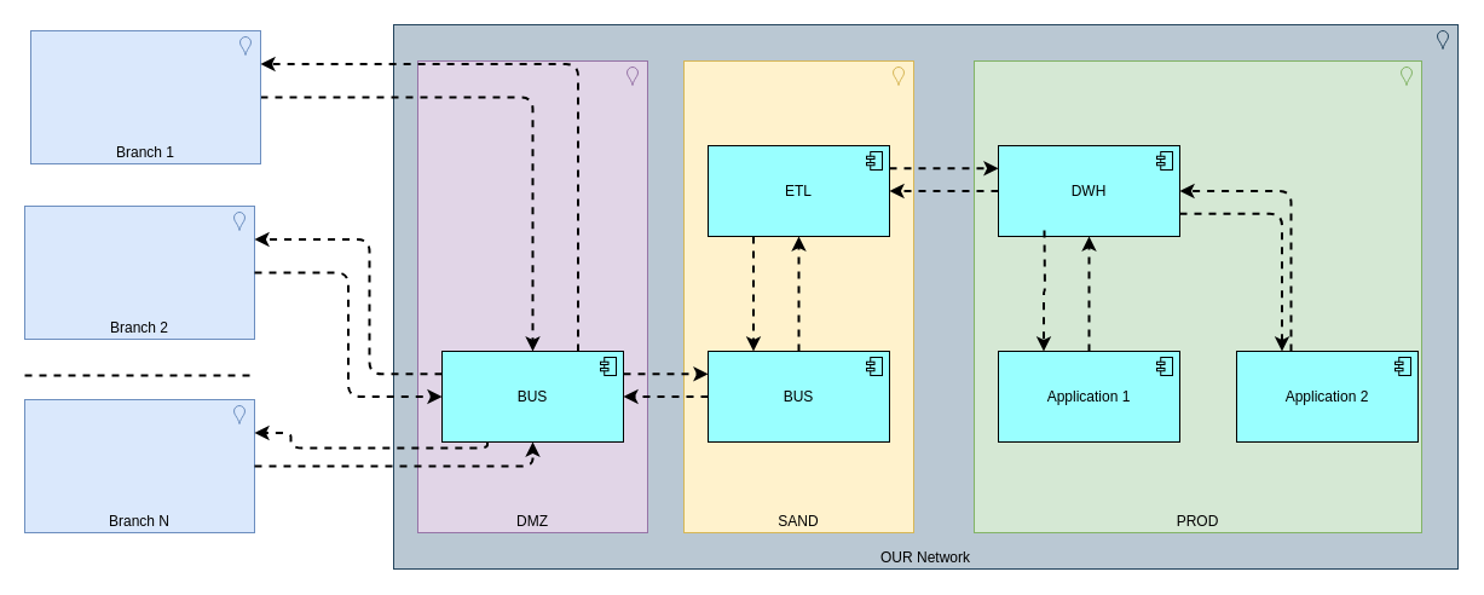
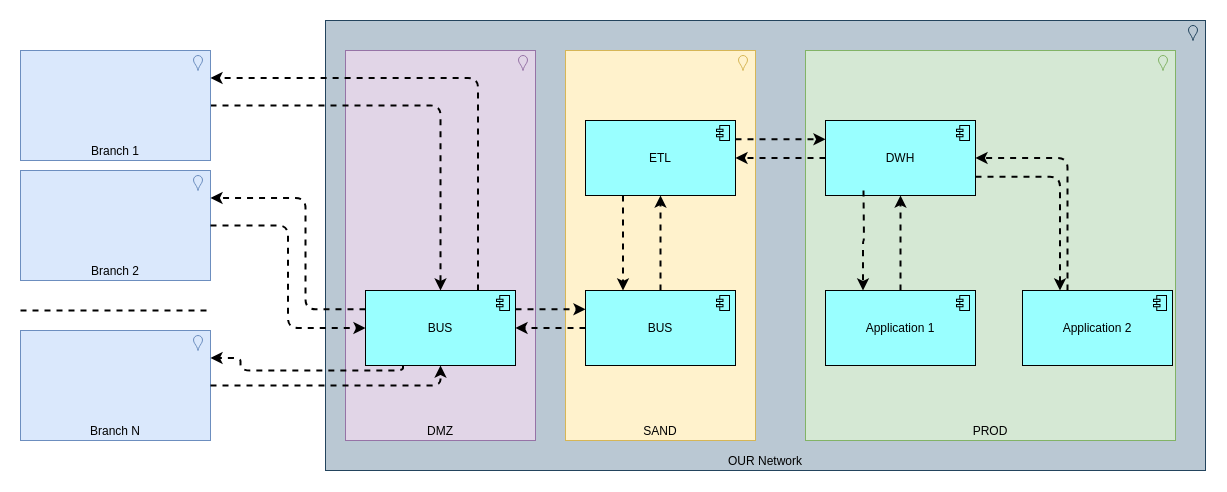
- <mxCell id="20" value="Branch 1" style="html=1;outlineConnect=0;whiteSpace=wrap;fillColor=#dae8fc;shape=mxgraph.archimate3.application;appType=location;archiType=square;verticalAlign=bottom;strokeColor=#6c8ebf;" vertex="1" parent="1"><mxGeometry x="25" y="25" width="190" height="110" as="geometry" /></mxCell>
+ <mxCell id="20" value="Branch 1" style="html=1;outlineConnect=0;whiteSpace=wrap;fillColor=#dae8fc;shape=mxgraph.archimate3.application;appType=location;archiType=square;verticalAlign=bottom;strokeColor=#6c8ebf;" vertex="1" parent="1"><mxGeometry x="20" y="50" width="190" height="110" as="geometry" /></mxCell>
